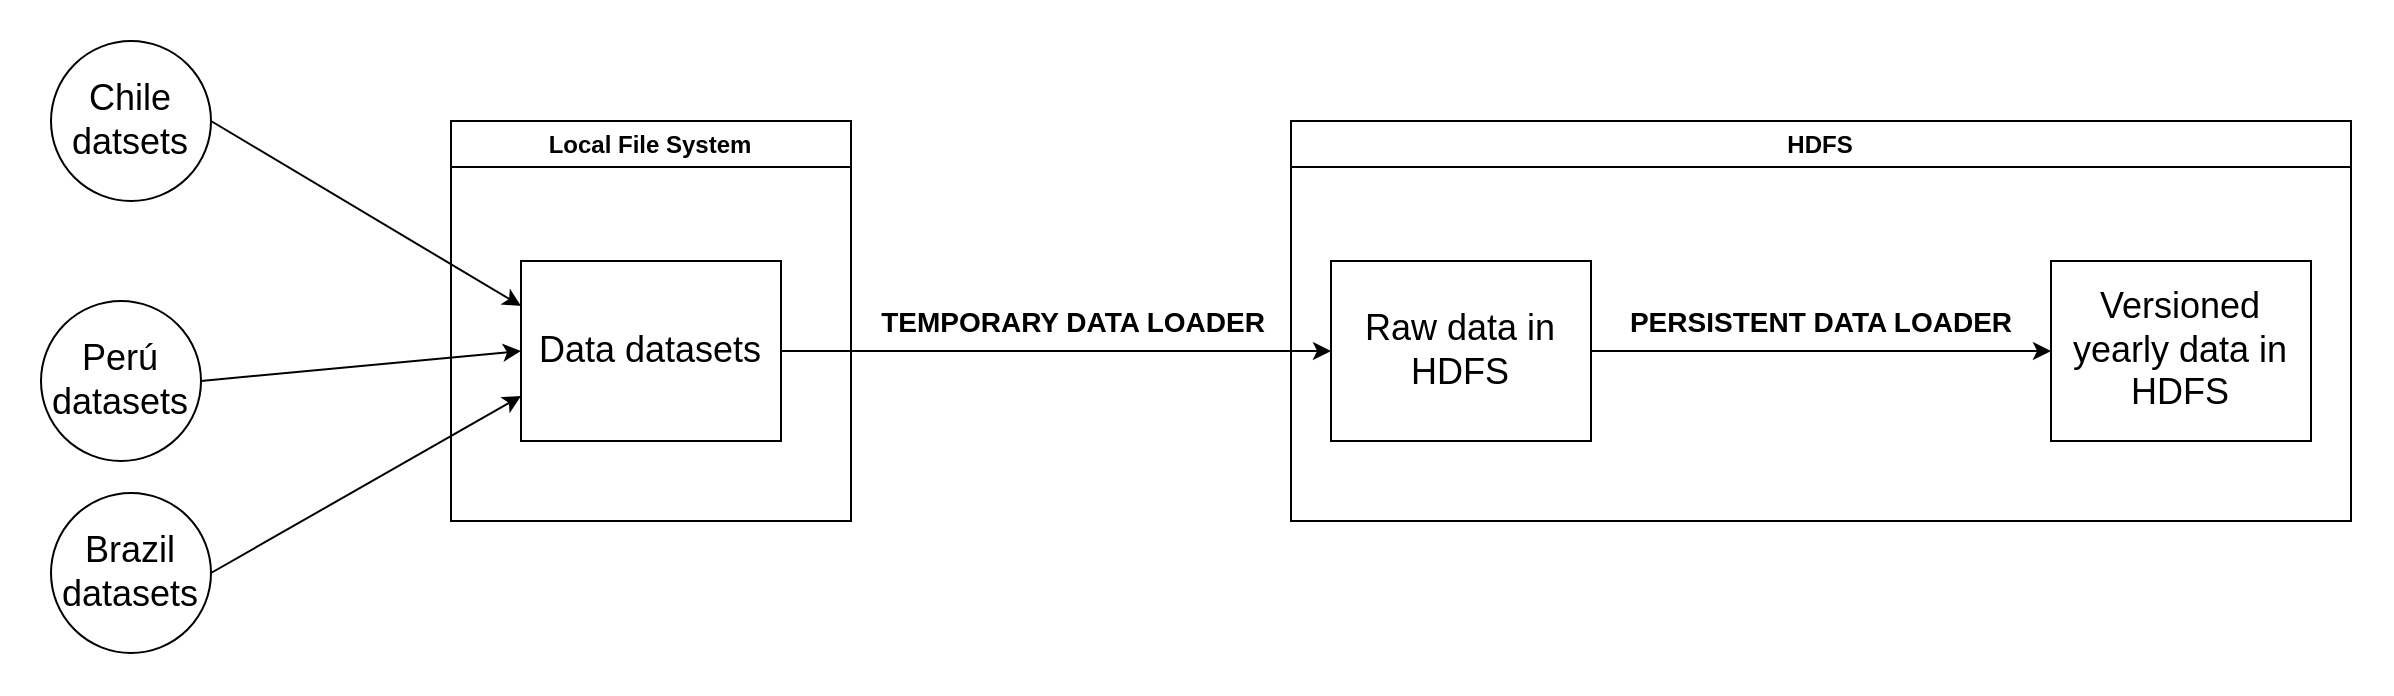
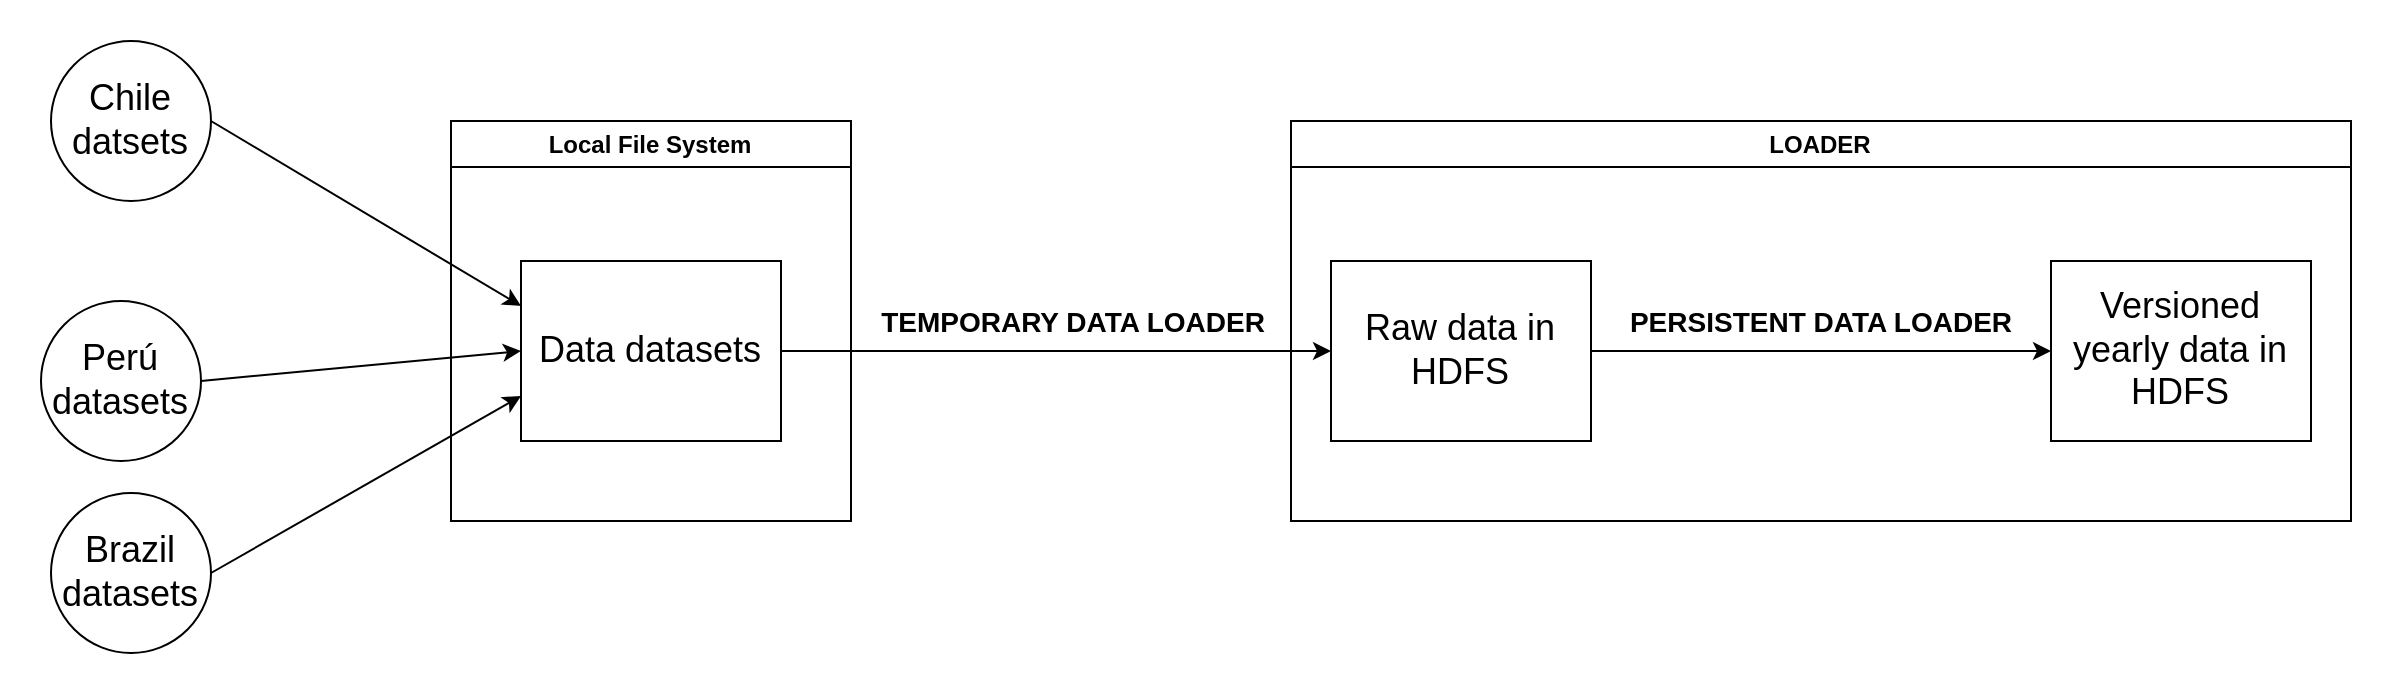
- <mxCell id="16" value="HDFS" style="swimlane;" vertex="1" parent="1"><mxGeometry x="645" y="60" width="530" height="200" as="geometry" /></mxCell>
+ <mxCell id="16" value="LOADER" style="swimlane;" vertex="1" parent="1"><mxGeometry x="645" y="60" width="530" height="200" as="geometry" /></mxCell>
